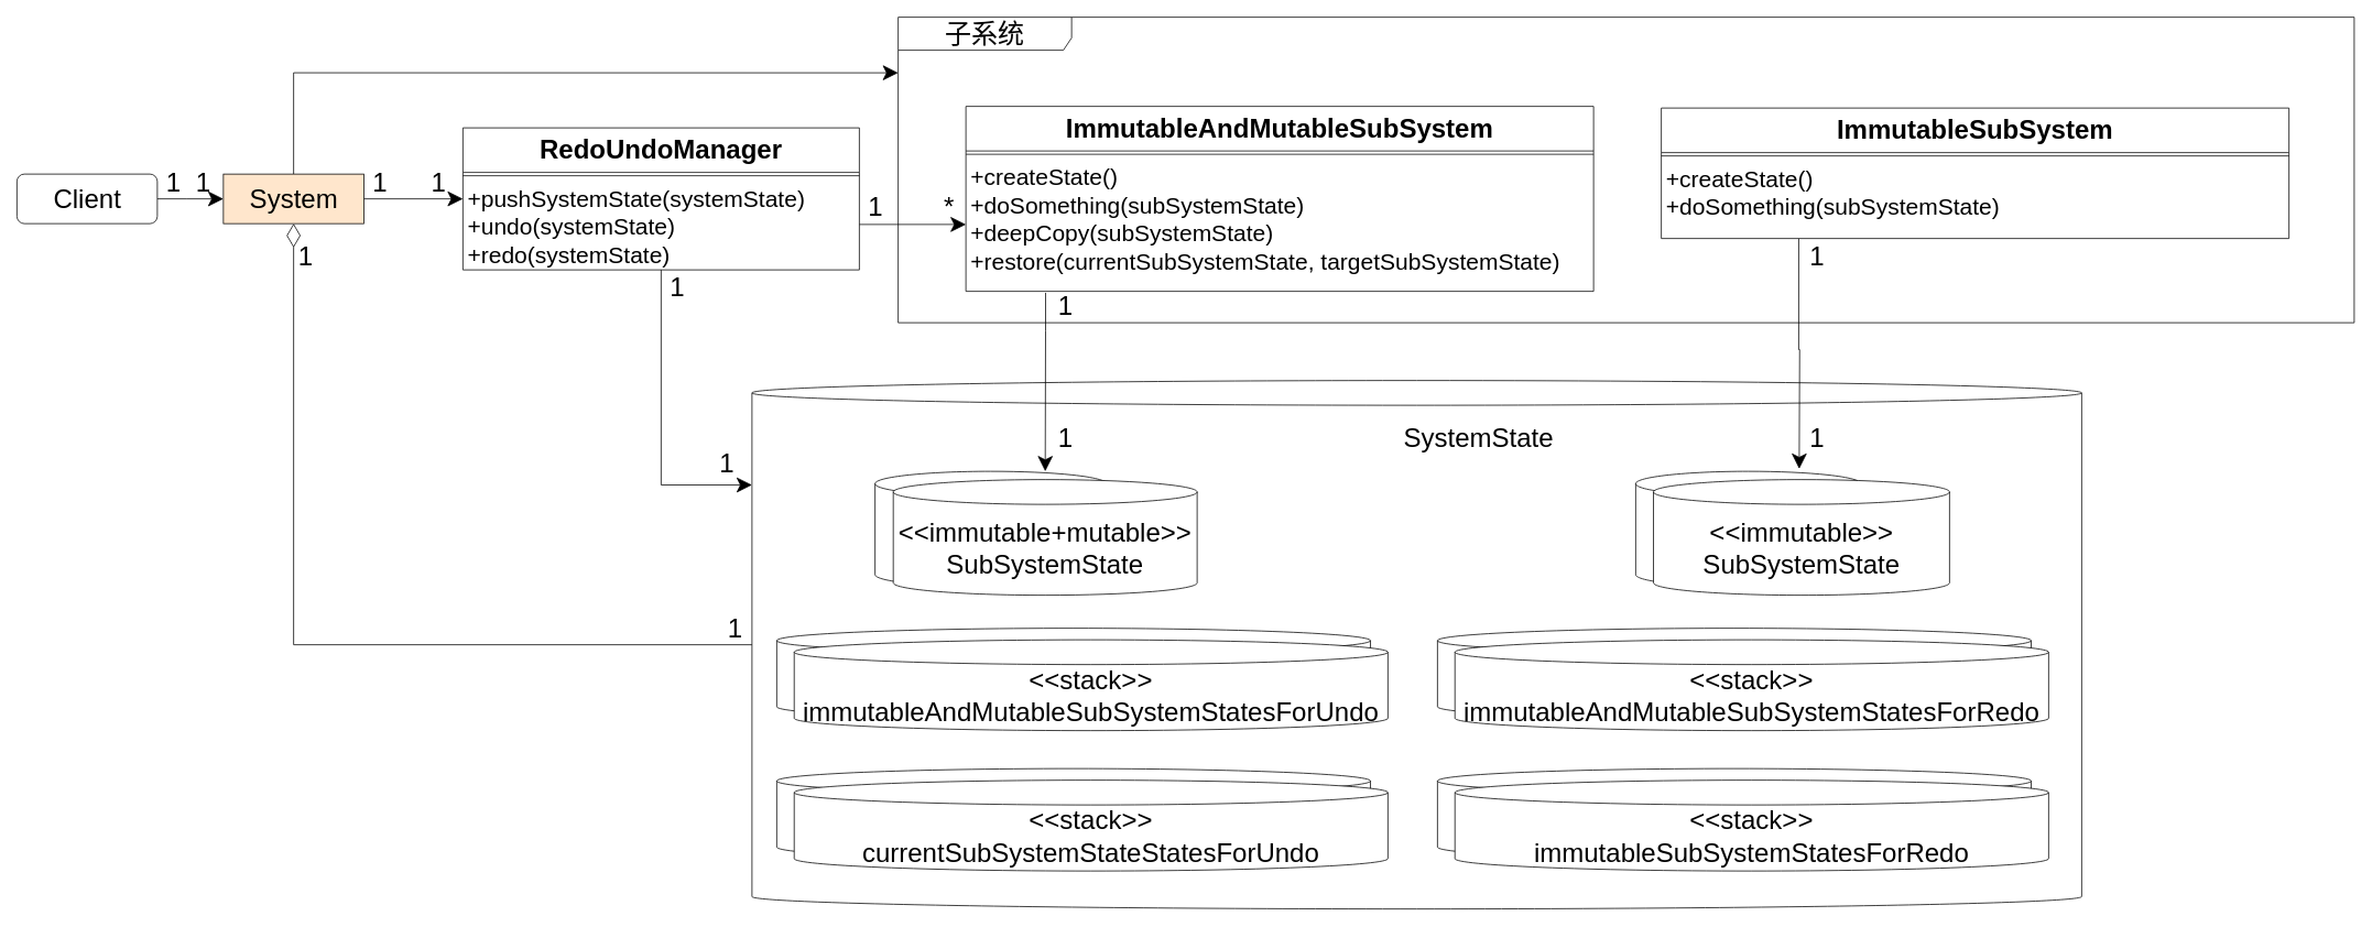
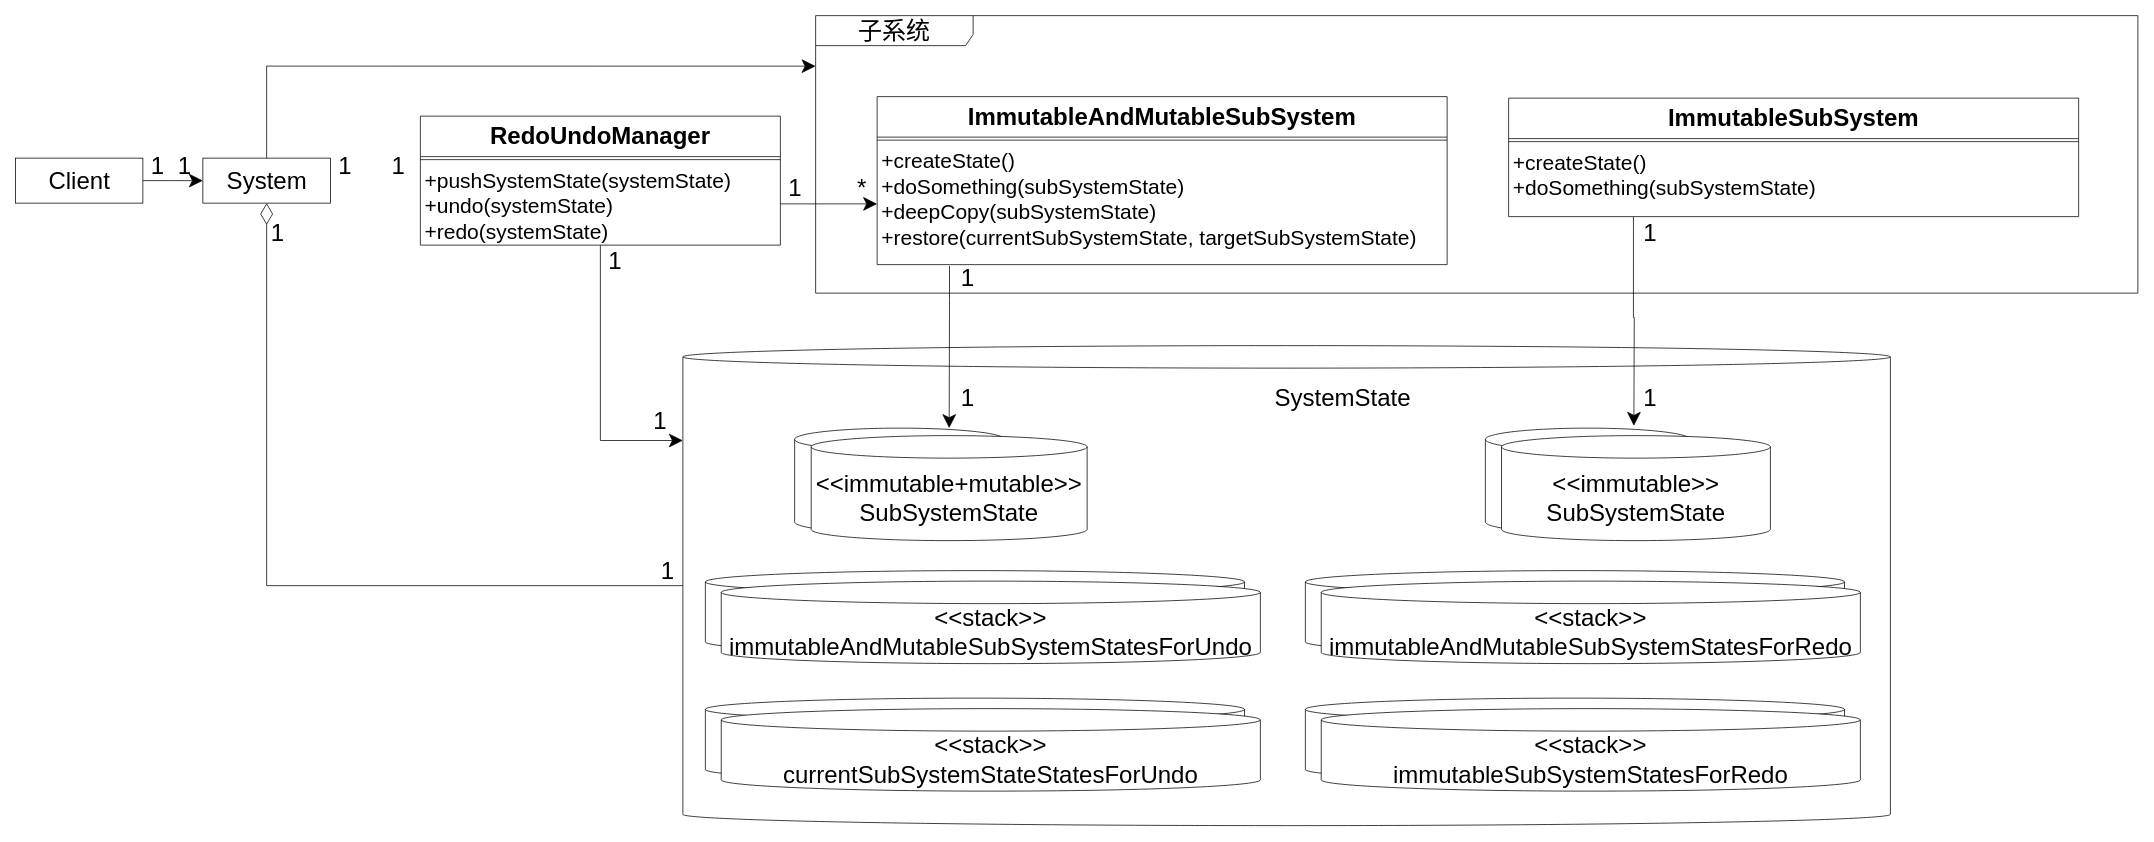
- <mxCell id="5" value="Client" style="html=1;fontSize=32;rounded=1;" parent="1" vertex="1"><mxGeometry x="20" y="210" width="170" height="60" as="geometry" /></mxCell>
+ <mxCell id="5" value="Client" style="html=1;fontSize=32;" parent="1" vertex="1"><mxGeometry x="20" y="210" width="170" height="60" as="geometry" /></mxCell>
- <mxCell id="18" value="System" style="html=1;fontSize=32;fillColor=#ffe6cc;" parent="1" vertex="1"><mxGeometry x="270" y="210" width="170" height="60" as="geometry" /></mxCell>
+ <mxCell id="18" value="System" style="html=1;fontSize=32;" parent="1" vertex="1"><mxGeometry x="270" y="210" width="170" height="60" as="geometry" /></mxCell>
- <mxCell id="17" style="edgeStyle=orthogonalEdgeStyle;rounded=0;orthogonalLoop=1;jettySize=auto;html=1;startSize=16;endSize=16;exitX=1;exitY=0.5;exitDx=0;exitDy=0;" parent="1" source="18" target="7" edge="1"><mxGeometry relative="1" as="geometry" /></mxCell>
